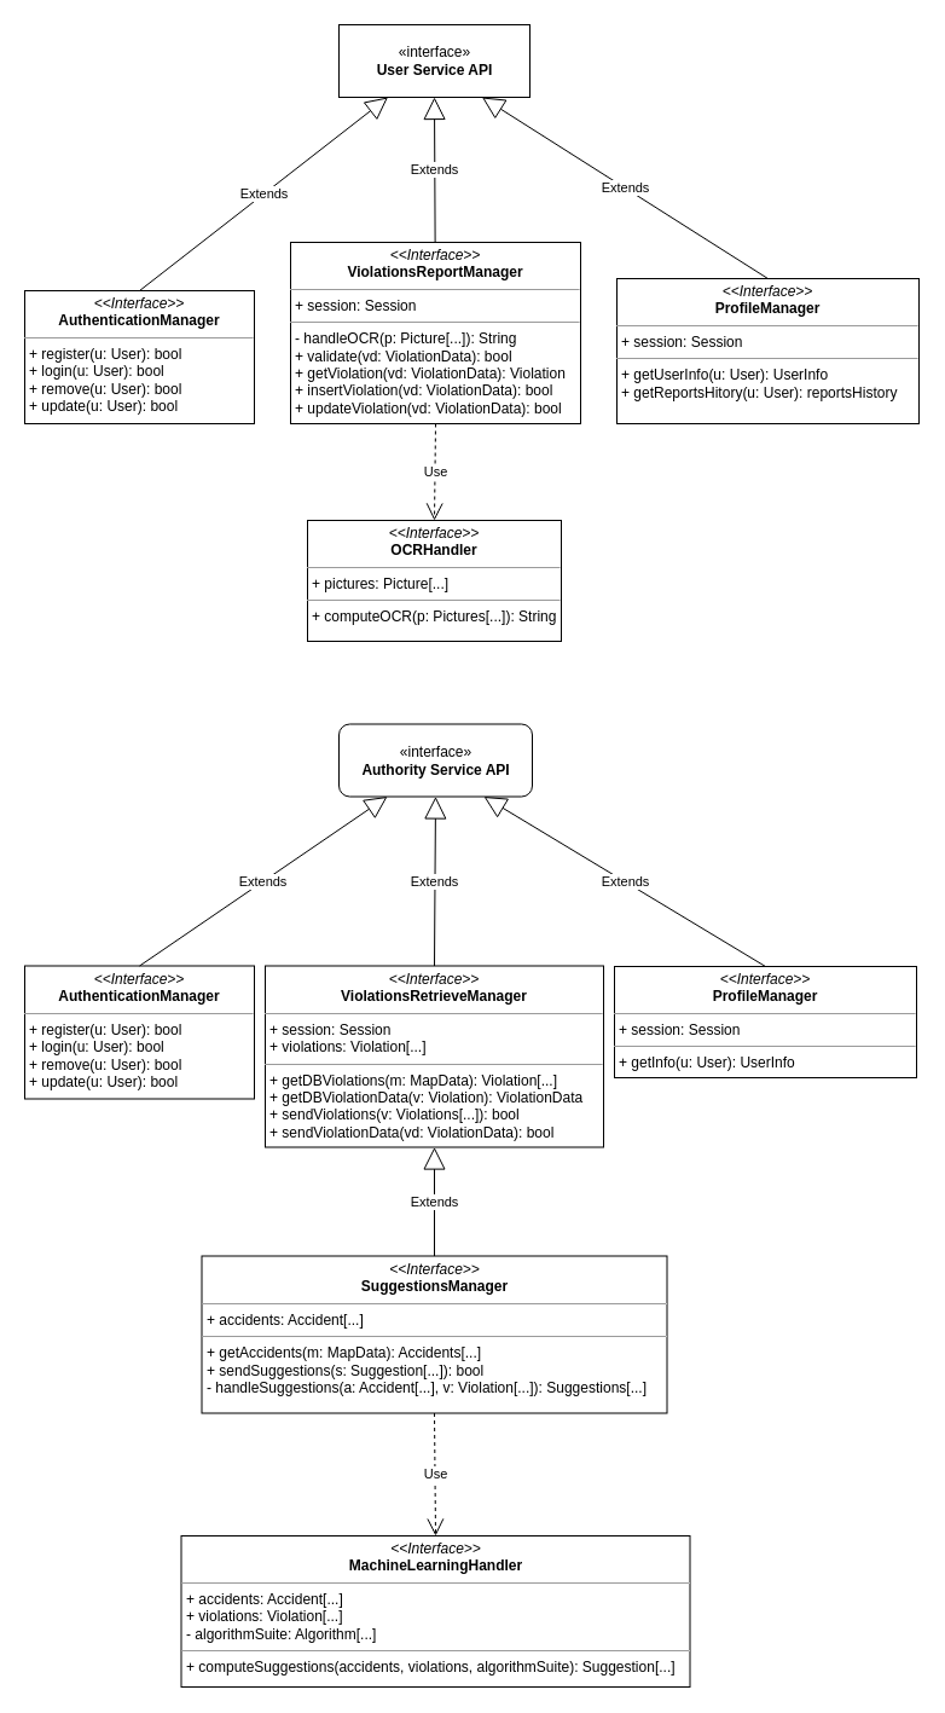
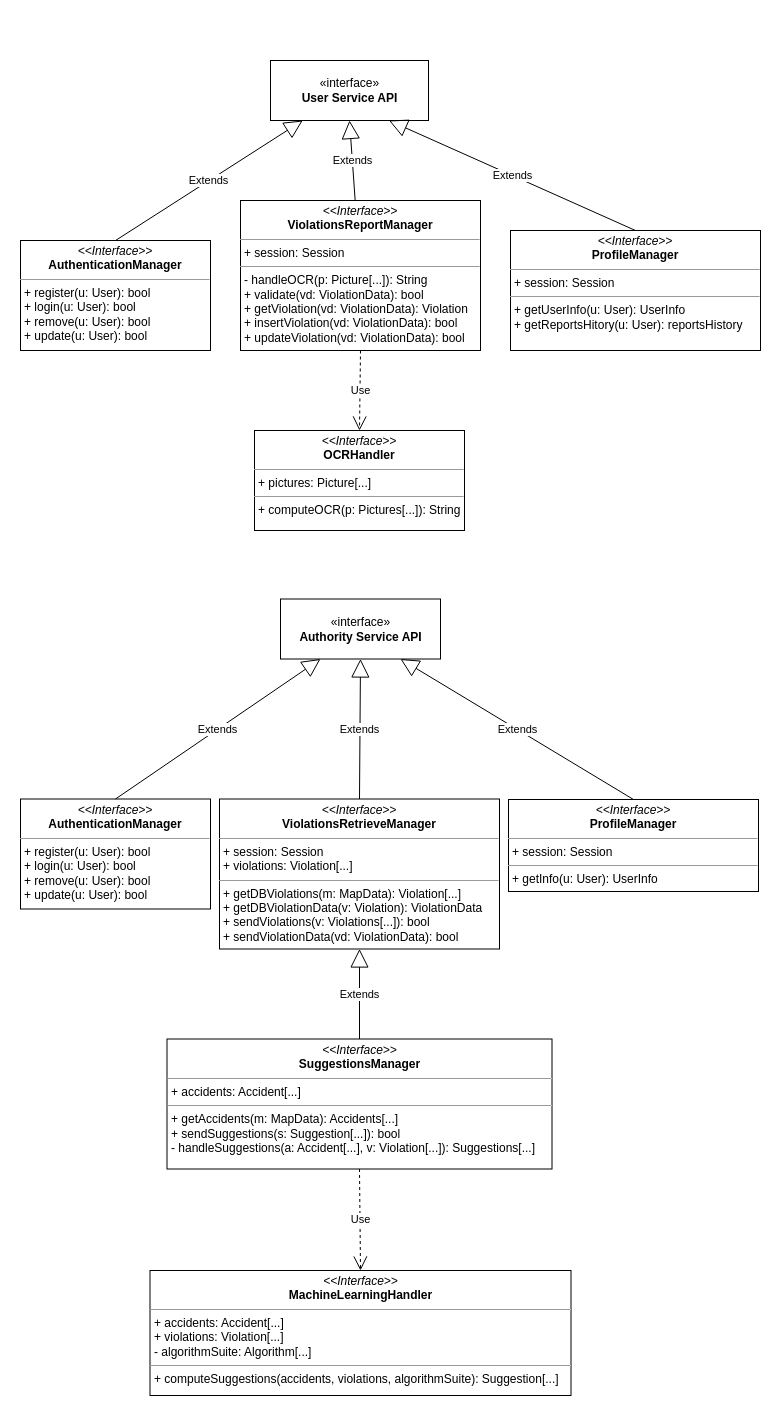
- <mxCell id="2" value="«interface»&lt;br&gt;&lt;b&gt;User Service API&lt;br&gt;&lt;/b&gt;" style="html=1;" parent="1" vertex="1"><mxGeometry x="280" y="20" width="158" height="60" as="geometry" /></mxCell>
+ <mxCell id="2" value="«interface»&lt;br&gt;&lt;b&gt;User Service API&lt;br&gt;&lt;/b&gt;" style="html=1;" parent="1" vertex="1"><mxGeometry x="270" y="60" width="158" height="60" as="geometry" /></mxCell>
- <mxCell id="9" value="«interface»&lt;br&gt;&lt;b&gt;Authority Service API&lt;/b&gt;" style="html=1;rounded=1;" parent="1" vertex="1"><mxGeometry x="280" y="598.5" width="160" height="60" as="geometry" /></mxCell>
+ <mxCell id="9" value="«interface»&lt;br&gt;&lt;b&gt;Authority Service API&lt;/b&gt;" style="html=1;" parent="1" vertex="1"><mxGeometry x="280" y="598.5" width="160" height="60" as="geometry" /></mxCell>
